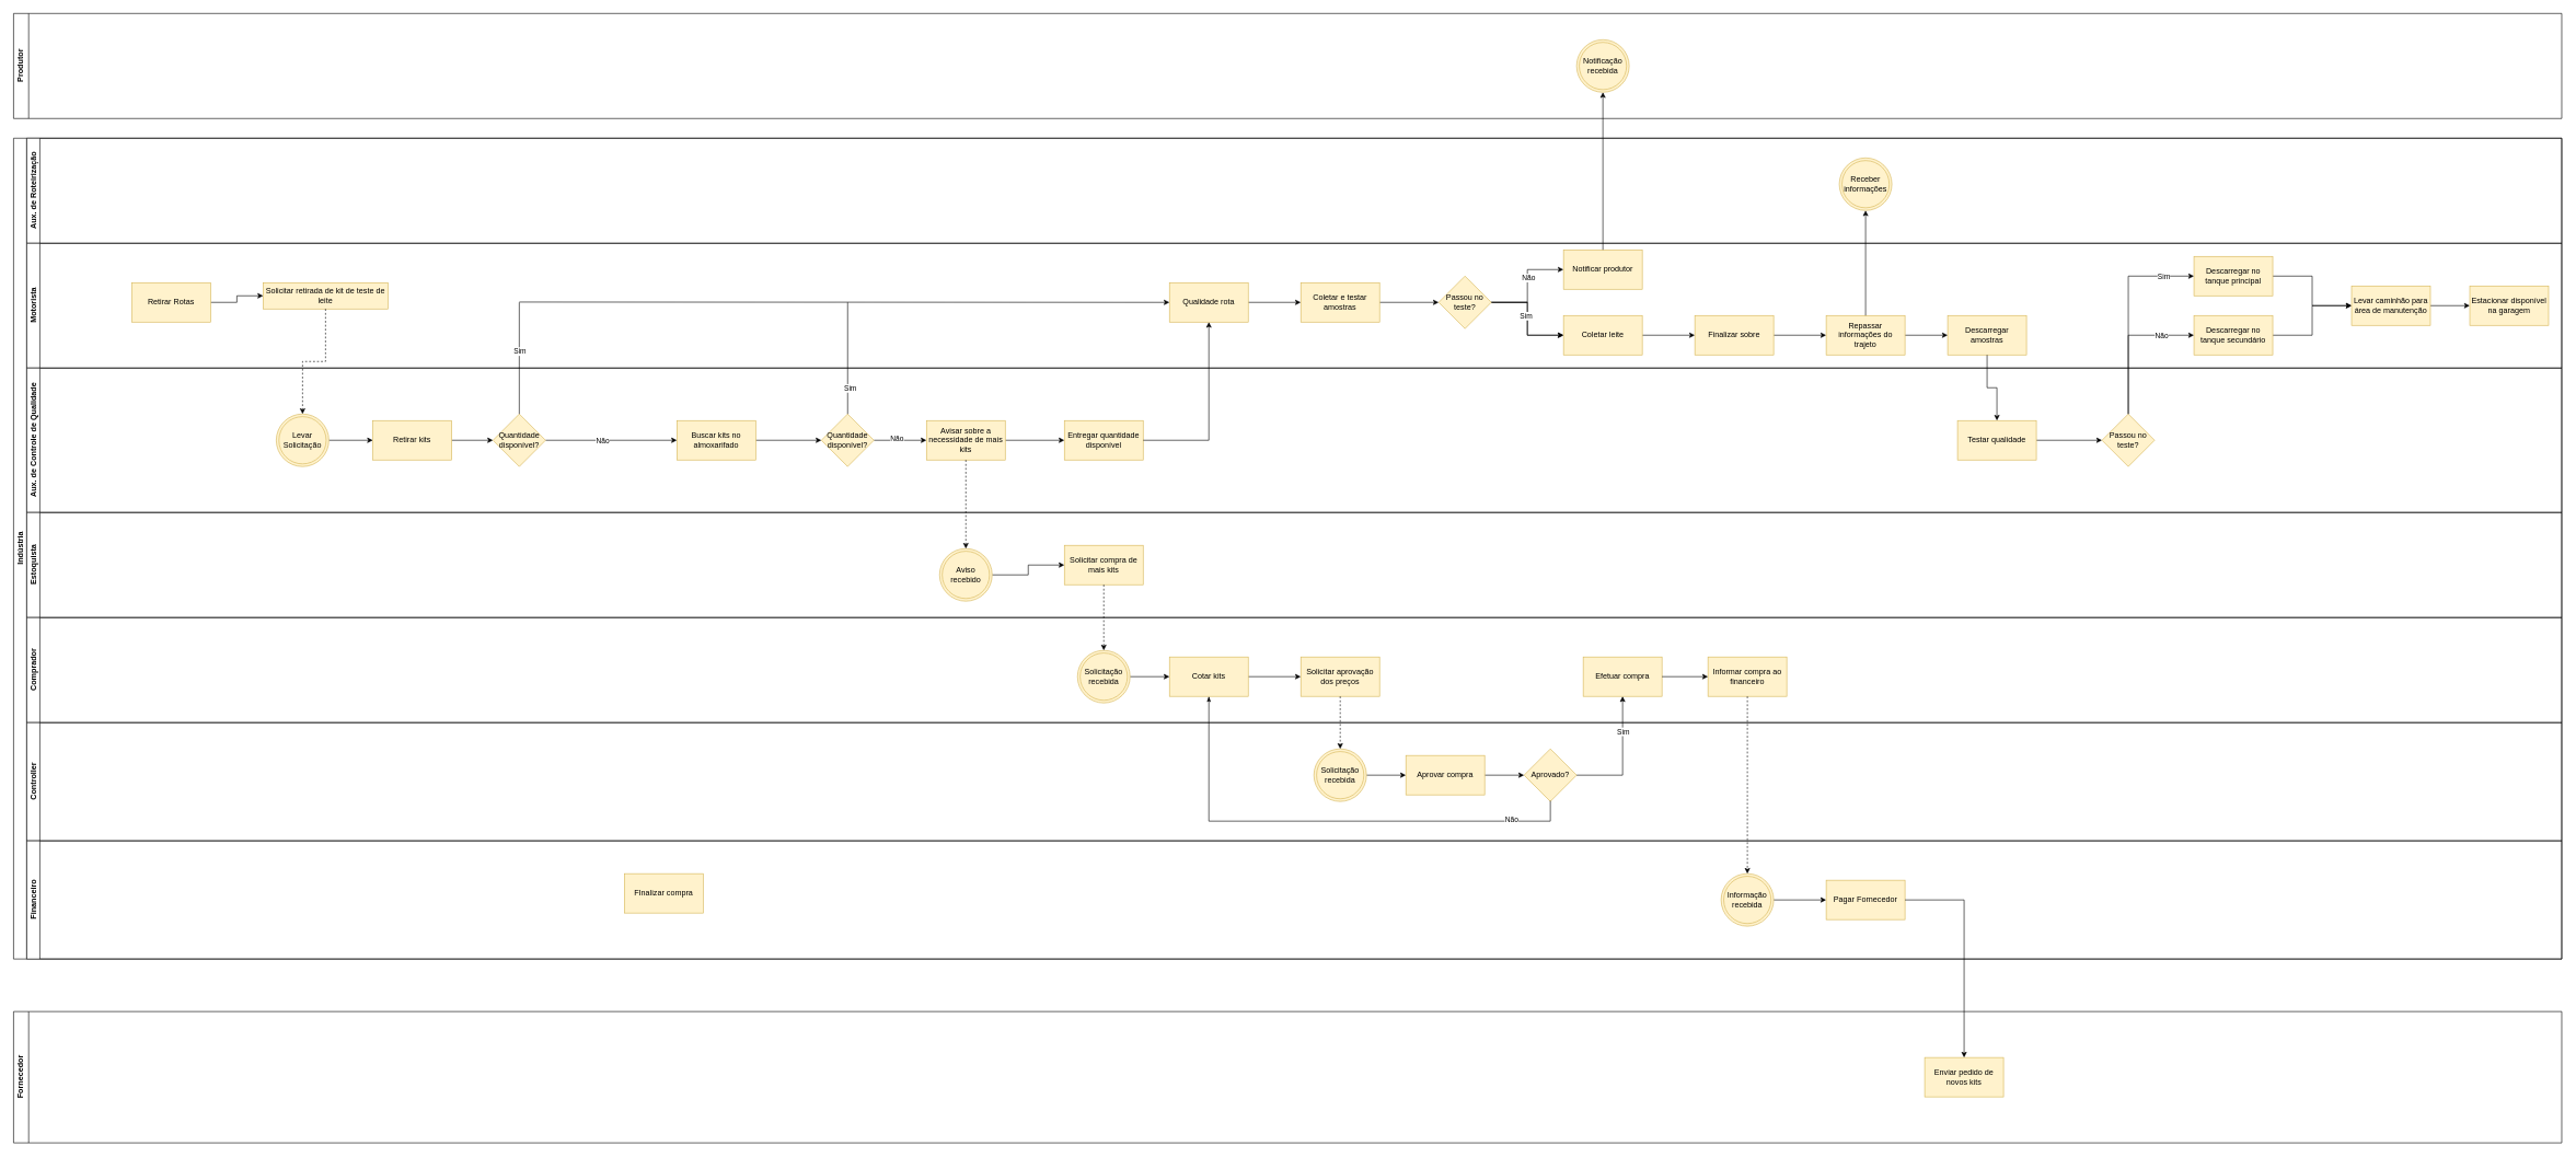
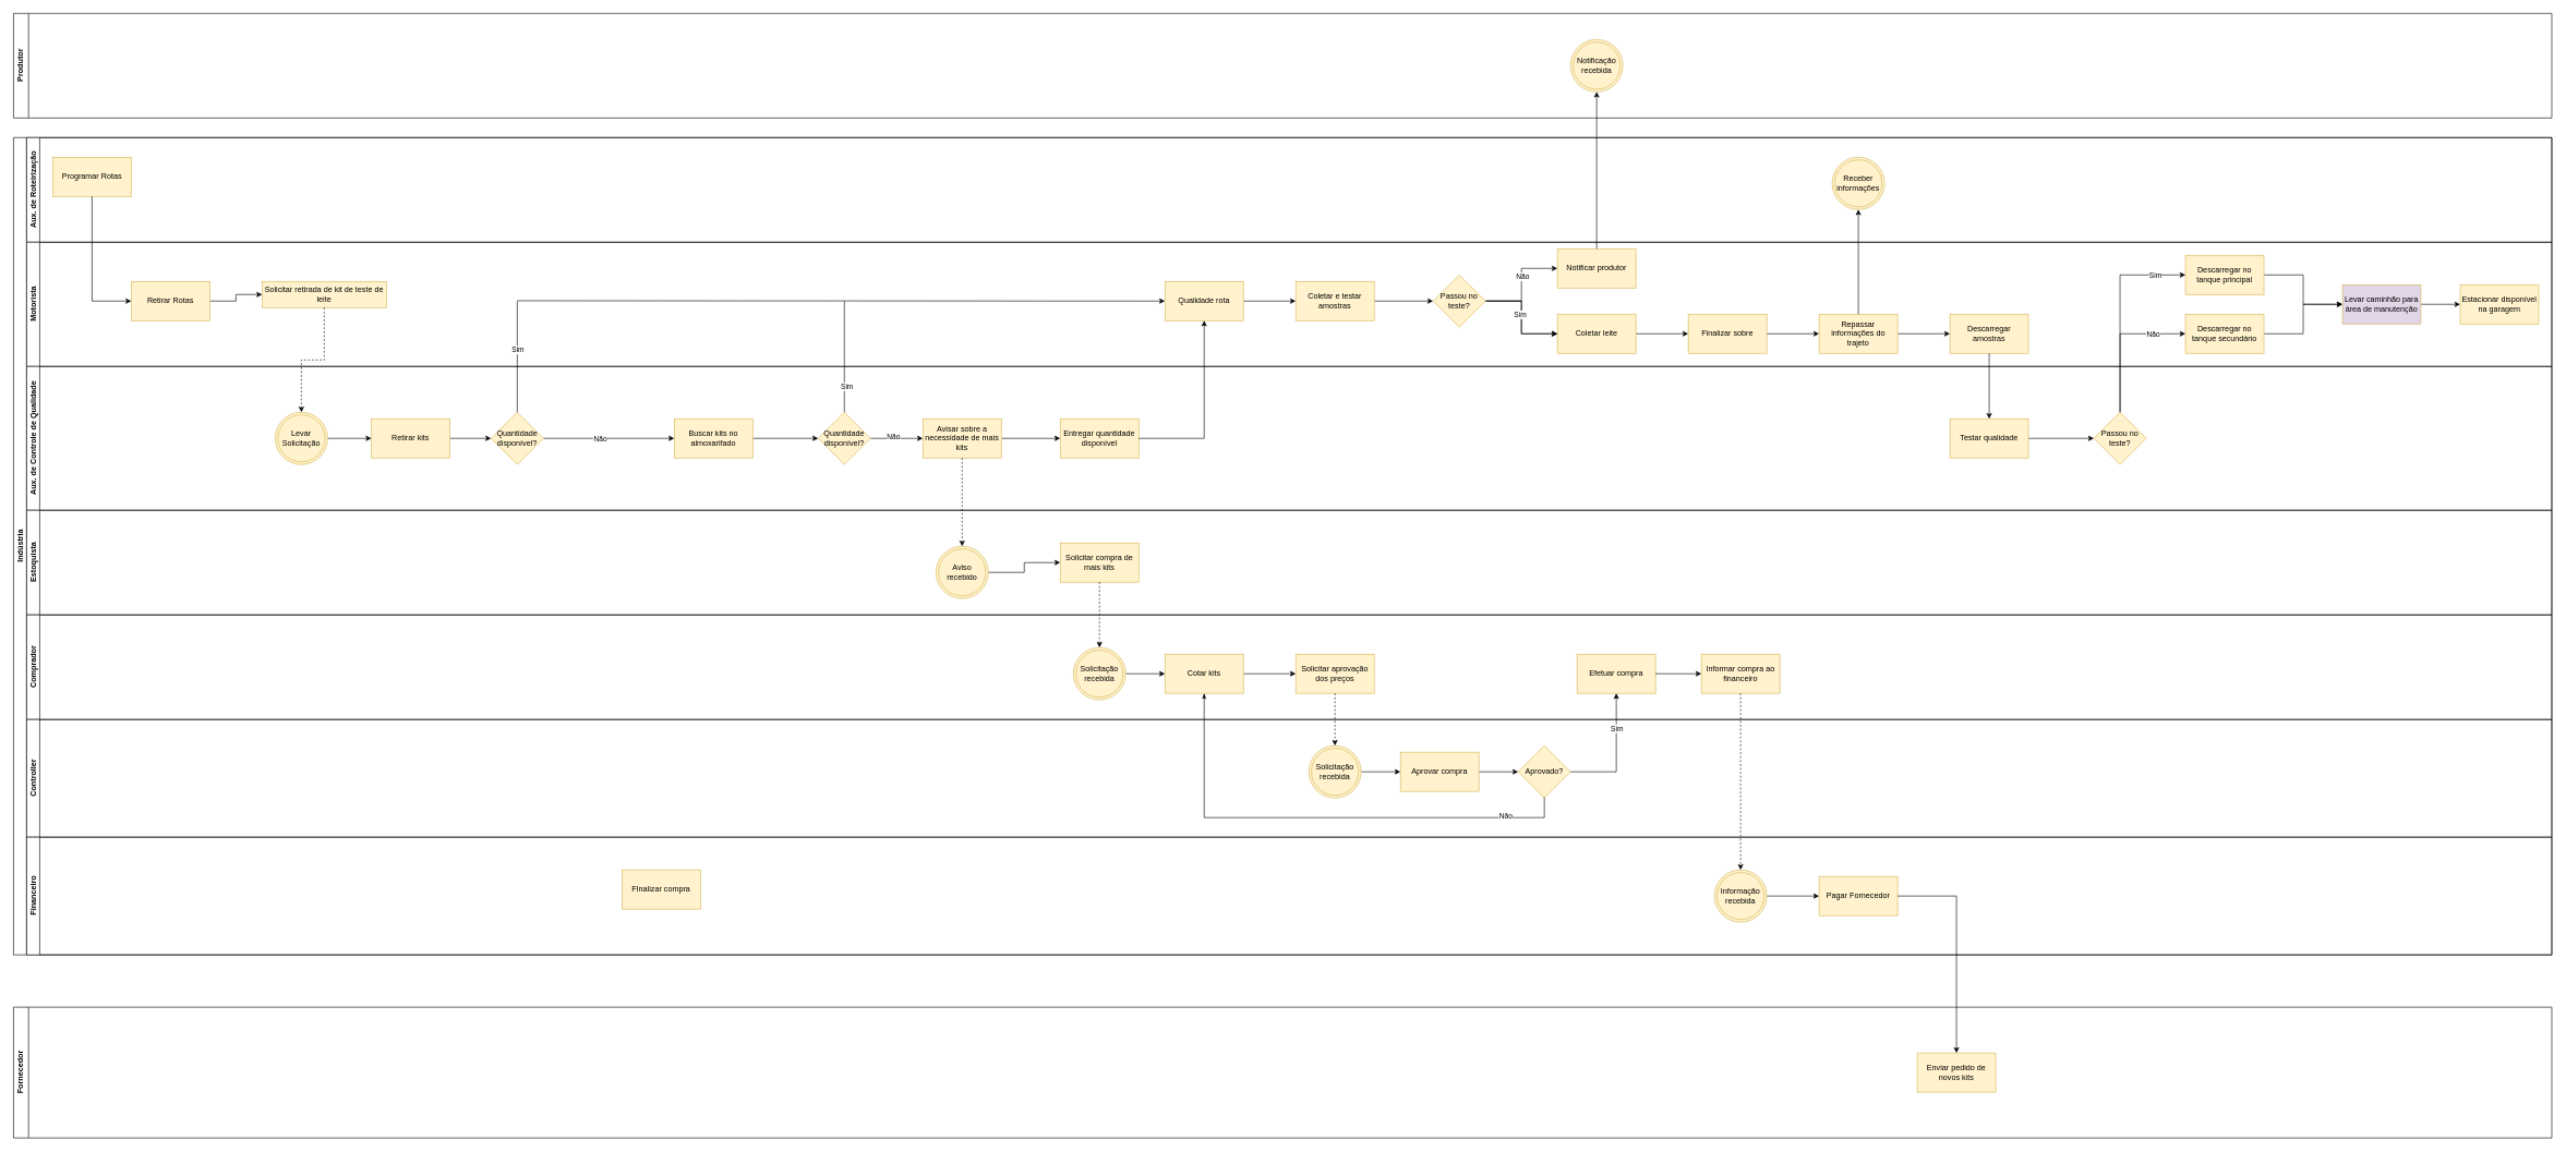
+ <mxCell id="6" value="Programar Rotas" style="rounded=0;whiteSpace=wrap;html=1;fillColor=#fff2cc;strokeColor=#d6b656;" vertex="1" parent="5"><mxGeometry x="40" y="30" width="120" height="60" as="geometry" /></mxCell>
+ <mxCell id="88" style="edgeStyle=orthogonalEdgeStyle;rounded=0;orthogonalLoop=1;jettySize=auto;html=1;entryX=0;entryY=0.5;entryDx=0;entryDy=0;" edge="1" parent="4" source="6" target="10"><mxGeometry relative="1" as="geometry" /></mxCell>
- <mxCell id="36" value="Levar caminhão para área de manutenção" style="whiteSpace=wrap;html=1;fillColor=#fff2cc;strokeColor=#d6b656;rounded=0;" vertex="1" parent="8"><mxGeometry x="3540" y="65" width="120" height="60" as="geometry" /></mxCell>
+ <mxCell id="36" value="Levar caminhão para área de manutenção" style="whiteSpace=wrap;html=1;fillColor=#e1d5e7;strokeColor=#d6b656;rounded=0;" vertex="1" parent="8"><mxGeometry x="3540" y="65" width="120" height="60" as="geometry" /></mxCell>
- <mxCell id="26" value="Descarregar amostras" style="whiteSpace=wrap;html=1;fillColor=#fff2cc;strokeColor=#d6b656;rounded=0;" vertex="1" parent="8"><mxGeometry x="2925" y="110" width="120" height="60" as="geometry" /></mxCell>
+ <mxCell id="26" value="Descarregar amostras" style="whiteSpace=wrap;html=1;fillColor=#fff2cc;strokeColor=#d6b656;rounded=0;" vertex="1" parent="8"><mxGeometry x="2940" y="110" width="120" height="60" as="geometry" /></mxCell>
